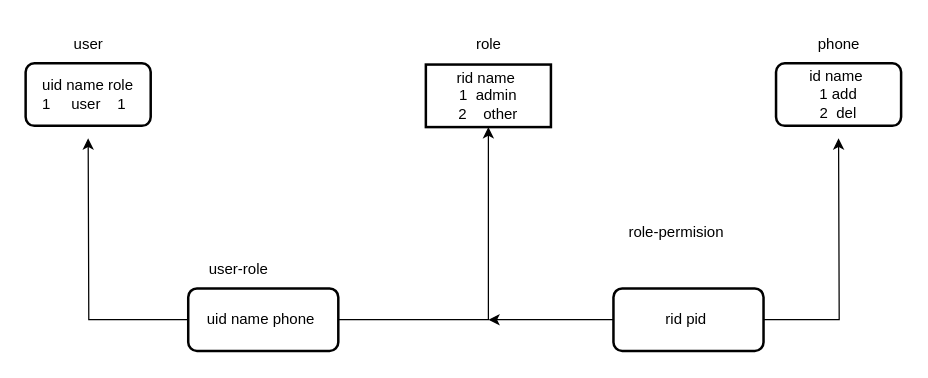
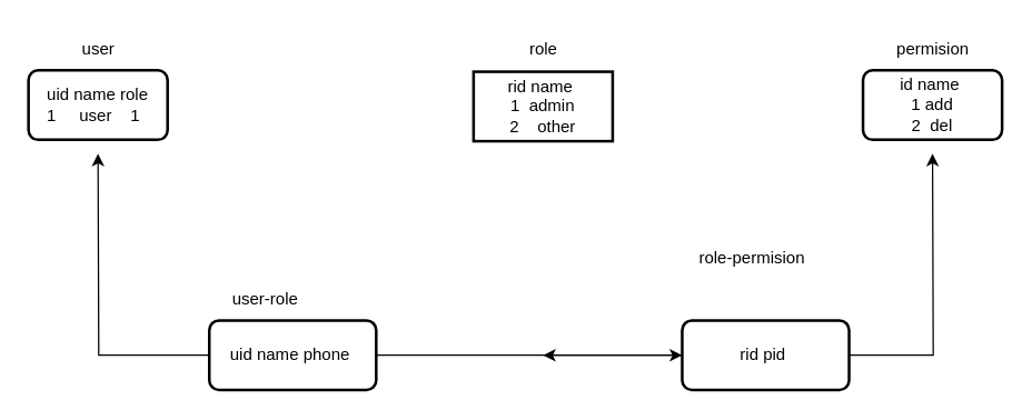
- <mxCell id="16" value="phone" style="text;html=1;align=center;verticalAlign=middle;resizable=0;points=[];autosize=1;strokeColor=none;fillColor=none;" vertex="1" parent="1"><mxGeometry x="630" y="20" width="80" height="30" as="geometry" /></mxCell>
+ <mxCell id="16" value="permision" style="text;html=1;align=center;verticalAlign=middle;resizable=0;points=[];autosize=1;strokeColor=none;fillColor=none;" vertex="1" parent="1"><mxGeometry x="630" y="20" width="80" height="30" as="geometry" /></mxCell>
- <mxCell id="6" style="edgeStyle=orthogonalEdgeStyle;rounded=0;orthogonalLoop=1;jettySize=auto;html=1;entryX=0.5;entryY=1;entryDx=0;entryDy=0;" edge="1" parent="1" source="8" target="4"><mxGeometry relative="1" as="geometry" /></mxCell>
+ <mxCell id="6" style="edgeStyle=orthogonalEdgeStyle;rounded=0;orthogonalLoop=1;jettySize=auto;html=1;" edge="1" parent="1" source="8" target="13"><mxGeometry relative="1" as="geometry" /></mxCell>
